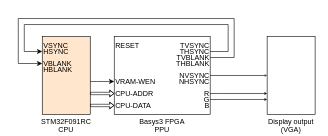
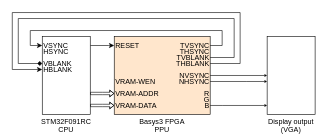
+ <mxCell id="39" style="edgeStyle=orthogonalEdgeStyle;rounded=0;orthogonalLoop=1;jettySize=auto;html=1;entryX=0;entryY=0.5;entryDx=0;entryDy=0;strokeWidth=1;endSize=6;" parent="1" source="32" target="33" edge="1"><mxGeometry relative="1" as="geometry"><Array as="points"><mxPoint x="400" y="105" /><mxPoint x="400" y="20" /><mxPoint x="20" y="20" /><mxPoint x="20" y="115" /></Array></mxGeometry></mxCell>
- <mxCell id="11" style="edgeStyle=orthogonalEdgeStyle;rounded=0;orthogonalLoop=1;jettySize=auto;html=1;entryX=0;entryY=0.5;entryDx=0;entryDy=0;endSize=6;exitX=0;exitY=0;exitDx=0;exitDy=0;strokeWidth=1;" parent="1" source="29" target="37" edge="1"><mxGeometry relative="1" as="geometry"><Array as="points"><mxPoint x="380" y="85" /><mxPoint x="380" y="40" /><mxPoint x="40" y="40" /><mxPoint x="40" y="85" /></Array></mxGeometry></mxCell>
+ <mxCell id="9" style="edgeStyle=orthogonalEdgeStyle;rounded=0;orthogonalLoop=1;jettySize=auto;html=1;entryX=0;entryY=0.5;entryDx=0;entryDy=0;endSize=6;exitX=0;exitY=0;exitDx=0;exitDy=0;strokeWidth=1;" parent="1" source="28" target="36" edge="1"><mxGeometry relative="1" as="geometry"><Array as="points"><mxPoint x="370" y="75" /><mxPoint x="370" y="50" /><mxPoint x="50" y="50" /><mxPoint x="50" y="75" /></Array></mxGeometry></mxCell>
+ <mxCell id="4" style="edgeStyle=orthogonalEdgeStyle;rounded=0;orthogonalLoop=1;jettySize=auto;html=1;endSize=6;strokeWidth=1;" parent="1" source="6" target="12" edge="1"><mxGeometry relative="1" as="geometry"><Array as="points"><mxPoint x="180" y="75" /><mxPoint x="180" y="75" /></Array></mxGeometry></mxCell>
- <mxCell id="38" style="edgeStyle=orthogonalEdgeStyle;rounded=0;orthogonalLoop=1;jettySize=auto;html=1;entryX=0;entryY=0.5;entryDx=0;entryDy=0;" parent="1" source="31" target="34" edge="1"><mxGeometry relative="1" as="geometry"><Array as="points"><mxPoint x="390" y="95" /><mxPoint x="390" y="30" /><mxPoint x="30" y="30" /><mxPoint x="30" y="105" /></Array></mxGeometry></mxCell>
+ <mxCell id="38" style="edgeStyle=orthogonalEdgeStyle;rounded=0;orthogonalLoop=1;jettySize=auto;html=1;entryX=0;entryY=0.5;entryDx=0;entryDy=0;endArrow=diamond;" parent="1" source="31" target="34" edge="1"><mxGeometry relative="1" as="geometry"><Array as="points"><mxPoint x="390" y="95" /><mxPoint x="390" y="30" /><mxPoint x="30" y="30" /><mxPoint x="30" y="105" /></Array></mxGeometry></mxCell>
- <mxCell id="6" value="STM32F091RC&lt;br&gt;CPU" style="rounded=0;whiteSpace=wrap;html=1;spacingLeft=-50;spacingRight=-50;spacing=0;labelPosition=center;verticalLabelPosition=bottom;align=center;verticalAlign=top;fillColor=#ffe6cc;" parent="1" vertex="1"><mxGeometry x="69.97" y="60" width="80.03" height="130" as="geometry" /></mxCell>
+ <mxCell id="6" value="STM32F091RC&lt;br&gt;CPU" style="rounded=0;whiteSpace=wrap;html=1;spacingLeft=-50;spacingRight=-50;spacing=0;labelPosition=center;verticalLabelPosition=bottom;align=center;verticalAlign=top;" parent="1" vertex="1"><mxGeometry x="69.97" y="60" width="80.03" height="130" as="geometry" /></mxCell>
- <mxCell id="2" value="Basys3 FPGA&lt;br&gt;PPU" style="rounded=0;whiteSpace=wrap;html=1;spacingLeft=-50;spacingRight=-50;spacing=0;labelPosition=center;verticalLabelPosition=bottom;align=center;verticalAlign=top;" parent="1" vertex="1"><mxGeometry x="190" y="60" width="160" height="130" as="geometry" /></mxCell>
+ <mxCell id="2" value="Basys3 FPGA&lt;br&gt;PPU" style="rounded=0;whiteSpace=wrap;html=1;spacingLeft=-50;spacingRight=-50;spacing=0;labelPosition=center;verticalLabelPosition=bottom;align=center;verticalAlign=top;fillColor=#ffe6cc;" parent="1" vertex="1"><mxGeometry x="190" y="60" width="160" height="130" as="geometry" /></mxCell>
- <mxCell id="8" style="edgeStyle=orthogonalEdgeStyle;rounded=0;orthogonalLoop=1;jettySize=auto;html=1;endSize=2;endArrow=open;" parent="1" source="25" target="3" edge="1"><mxGeometry relative="1" as="geometry"><Array as="points" /><mxPoint x="360" y="130" as="sourcePoint" /></mxGeometry></mxCell>
+ <mxCell id="8" style="edgeStyle=orthogonalEdgeStyle;rounded=0;orthogonalLoop=1;jettySize=auto;html=1;endSize=2;" parent="1" source="25" target="3" edge="1"><mxGeometry relative="1" as="geometry"><Array as="points" /><mxPoint x="360" y="130" as="sourcePoint" /></mxGeometry></mxCell>
- <mxCell id="5" style="edgeStyle=orthogonalEdgeStyle;rounded=0;sketch=0;orthogonalLoop=1;jettySize=auto;html=1;shadow=0;startArrow=none;startFill=0;" parent="1" source="6" target="19" edge="1"><mxGeometry relative="1" as="geometry"><Array as="points"><mxPoint x="160" y="135" /><mxPoint x="160" y="135" /></Array></mxGeometry></mxCell>
+ <mxCell id="10" style="edgeStyle=orthogonalEdgeStyle;rounded=0;orthogonalLoop=1;jettySize=auto;html=1;endSize=2;" parent="1" source="26" target="3" edge="1"><mxGeometry relative="1" as="geometry"><Array as="points"><mxPoint x="410" y="135" /><mxPoint x="410" y="135" /></Array></mxGeometry></mxCell>
- <mxCell id="14" value="CPU-ADDR" style="text;html=1;strokeColor=none;fillColor=none;align=left;verticalAlign=middle;whiteSpace=wrap;rounded=0;spacing=0;spacingRight=-100;spacingLeft=2;" parent="1" vertex="1"><mxGeometry x="190" y="150" height="10" as="geometry" /></mxCell>
+ <mxCell id="14" value="VRAM-ADDR" style="text;html=1;strokeColor=none;fillColor=none;align=left;verticalAlign=middle;whiteSpace=wrap;rounded=0;spacing=0;spacingRight=-100;spacingLeft=2;" parent="1" vertex="1"><mxGeometry x="190" y="150" height="10" as="geometry" /></mxCell>
- <mxCell id="17" style="edgeStyle=orthogonalEdgeStyle;rounded=0;orthogonalLoop=1;jettySize=auto;html=1;endSize=2;" parent="1" source="23" target="3" edge="1"><mxGeometry relative="1" as="geometry"><Array as="points"><mxPoint x="370" y="155" /><mxPoint x="370" y="155" /></Array></mxGeometry></mxCell>
- <mxCell id="13" style="edgeStyle=orthogonalEdgeStyle;rounded=0;orthogonalLoop=1;jettySize=auto;html=1;endSize=2;" parent="1" source="21" target="3" edge="1"><mxGeometry relative="1" as="geometry"><Array as="points"><mxPoint x="370" y="165" /><mxPoint x="370" y="165" /></Array></mxGeometry></mxCell>
- <mxCell id="16" value="CPU-DATA" style="text;html=1;strokeColor=none;fillColor=none;align=left;verticalAlign=middle;whiteSpace=wrap;rounded=0;spacing=0;spacingRight=-100;spacingLeft=2;" parent="1" vertex="1"><mxGeometry x="190" y="170" height="10" as="geometry" /></mxCell>
+ <mxCell id="16" value="VRAM-DATA" style="text;html=1;strokeColor=none;fillColor=none;align=left;verticalAlign=middle;whiteSpace=wrap;rounded=0;spacing=0;spacingRight=-100;spacingLeft=2;" parent="1" vertex="1"><mxGeometry x="190" y="170" height="10" as="geometry" /></mxCell>
+ <mxCell id="15" style="edgeStyle=orthogonalEdgeStyle;rounded=0;orthogonalLoop=1;jettySize=auto;html=1;endSize=2;" parent="1" source="22" target="3" edge="1"><mxGeometry relative="1" as="geometry"><Array as="points"><mxPoint x="370" y="175" /><mxPoint x="370" y="175" /></Array></mxGeometry></mxCell>
